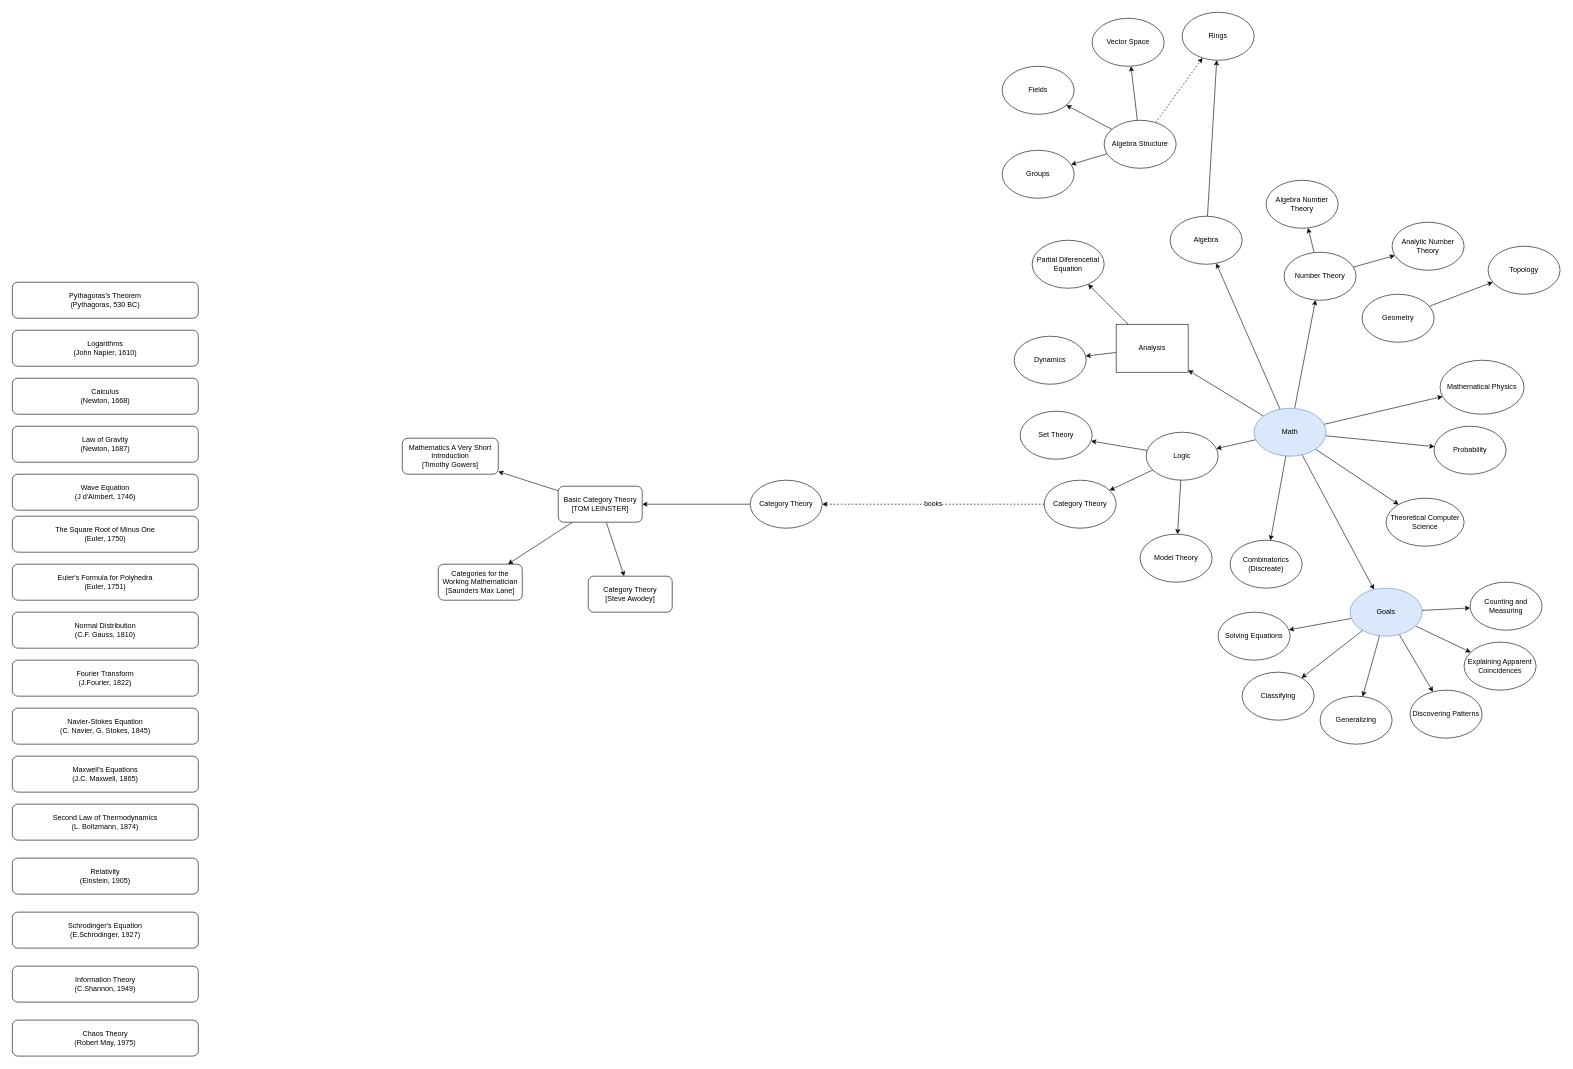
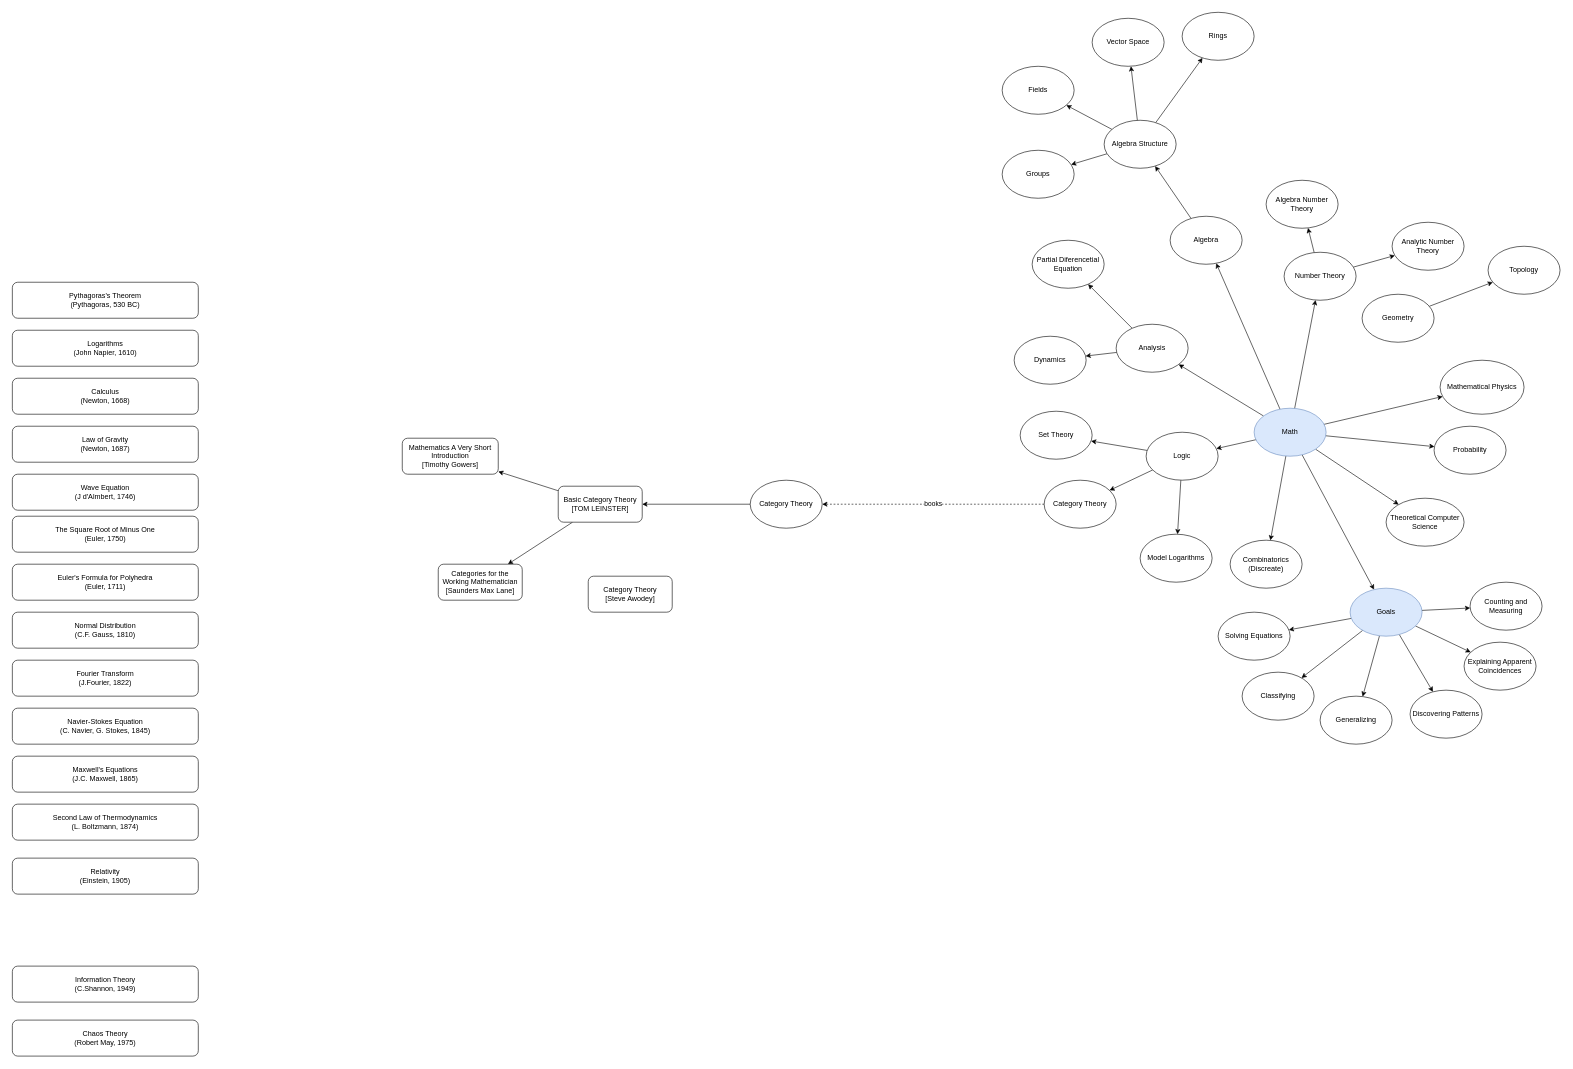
- <mxCell id="42" style="edgeStyle=none;rounded=0;orthogonalLoop=1;jettySize=auto;html=1;dashed=1;" parent="1" source="43" target="47" edge="1"><mxGeometry relative="1" as="geometry" /></mxCell>
+ <mxCell id="42" style="edgeStyle=none;rounded=0;orthogonalLoop=1;jettySize=auto;html=1;" parent="1" source="43" target="47" edge="1"><mxGeometry relative="1" as="geometry" /></mxCell>
- <mxCell id="12" style="edgeStyle=none;rounded=0;orthogonalLoop=1;jettySize=auto;html=1;" parent="1" source="13" target="47" edge="1"><mxGeometry relative="1" as="geometry" /></mxCell>
+ <mxCell id="12" style="edgeStyle=none;rounded=0;orthogonalLoop=1;jettySize=auto;html=1;" parent="1" source="13" target="43" edge="1"><mxGeometry relative="1" as="geometry" /></mxCell>
- <mxCell id="24" value="Analysis" style="whiteSpace=wrap;html=1;rounded=0;" parent="1" vertex="1"><mxGeometry x="1860" y="540" width="120" height="80" as="geometry" /></mxCell>
+ <mxCell id="24" value="Analysis" style="ellipse;whiteSpace=wrap;html=1;" parent="1" vertex="1"><mxGeometry x="1860" y="540" width="120" height="80" as="geometry" /></mxCell>
- <mxCell id="64" style="edgeStyle=none;rounded=0;orthogonalLoop=1;jettySize=auto;html=1;" edge="1" parent="1" source="66" target="68"><mxGeometry relative="1" as="geometry" /></mxCell>
- <mxCell id="34" value="Model Theory" style="ellipse;whiteSpace=wrap;html=1;" parent="1" vertex="1"><mxGeometry x="1900" y="890" width="120" height="80" as="geometry" /></mxCell>
+ <mxCell id="34" value="Model Logarithms" style="ellipse;whiteSpace=wrap;html=1;" parent="1" vertex="1"><mxGeometry x="1900" y="890" width="120" height="80" as="geometry" /></mxCell>
- <mxCell id="75" value="Euler's Formula for Polyhedra&lt;br&gt;(Euler, 1751)" style="rounded=1;whiteSpace=wrap;html=1;" vertex="1" parent="1"><mxGeometry x="20" y="940" width="310" height="60" as="geometry" /></mxCell>
+ <mxCell id="75" value="Euler's Formula for Polyhedra&lt;br&gt;(Euler, 1711)" style="rounded=1;whiteSpace=wrap;html=1;" vertex="1" parent="1"><mxGeometry x="20" y="940" width="310" height="60" as="geometry" /></mxCell>
- <mxCell id="83" value="Schrodinger's Equation&lt;br&gt;(E.Schrodinger, 1927)" style="rounded=1;whiteSpace=wrap;html=1;" vertex="1" parent="1"><mxGeometry x="20" y="1520" width="310" height="60" as="geometry" /></mxCell>
